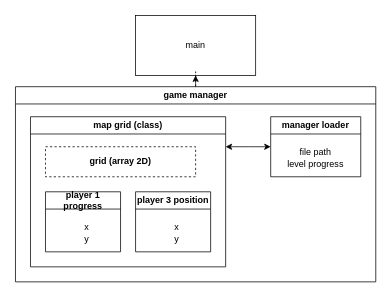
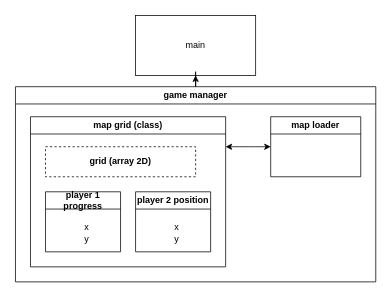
- <mxCell id="3" style="edgeStyle=orthogonalEdgeStyle;rounded=0;orthogonalLoop=1;jettySize=auto;html=1;dashed=1;" edge="1" parent="1" source="4" target="2"><mxGeometry relative="1" as="geometry" /></mxCell>
+ <mxCell id="3" style="edgeStyle=orthogonalEdgeStyle;rounded=0;orthogonalLoop=1;jettySize=auto;html=1;" edge="1" parent="1" source="4" target="2"><mxGeometry relative="1" as="geometry" /></mxCell>
- <mxCell id="12" value="manager loader" style="swimlane;whiteSpace=wrap;html=1;" vertex="1" parent="4"><mxGeometry x="340" y="40" width="120" height="80" as="geometry" /></mxCell>
+ <mxCell id="12" value="map loader" style="swimlane;whiteSpace=wrap;html=1;" vertex="1" parent="4"><mxGeometry x="340" y="40" width="120" height="80" as="geometry" /></mxCell>
- <mxCell id="13" value="file path&lt;br&gt;level progress" style="text;html=1;strokeColor=none;fillColor=none;align=center;verticalAlign=middle;whiteSpace=wrap;rounded=0;" vertex="1" parent="12"><mxGeometry x="10" y="40" width="100" height="30" as="geometry" /></mxCell>
- <mxCell id="8" value="player 3 position" style="swimlane;whiteSpace=wrap;html=1;" vertex="1" parent="5"><mxGeometry x="140" y="100" width="100" height="80" as="geometry" /></mxCell>
+ <mxCell id="8" value="player 2 position" style="swimlane;whiteSpace=wrap;html=1;" vertex="1" parent="5"><mxGeometry x="140" y="100" width="100" height="80" as="geometry" /></mxCell>
